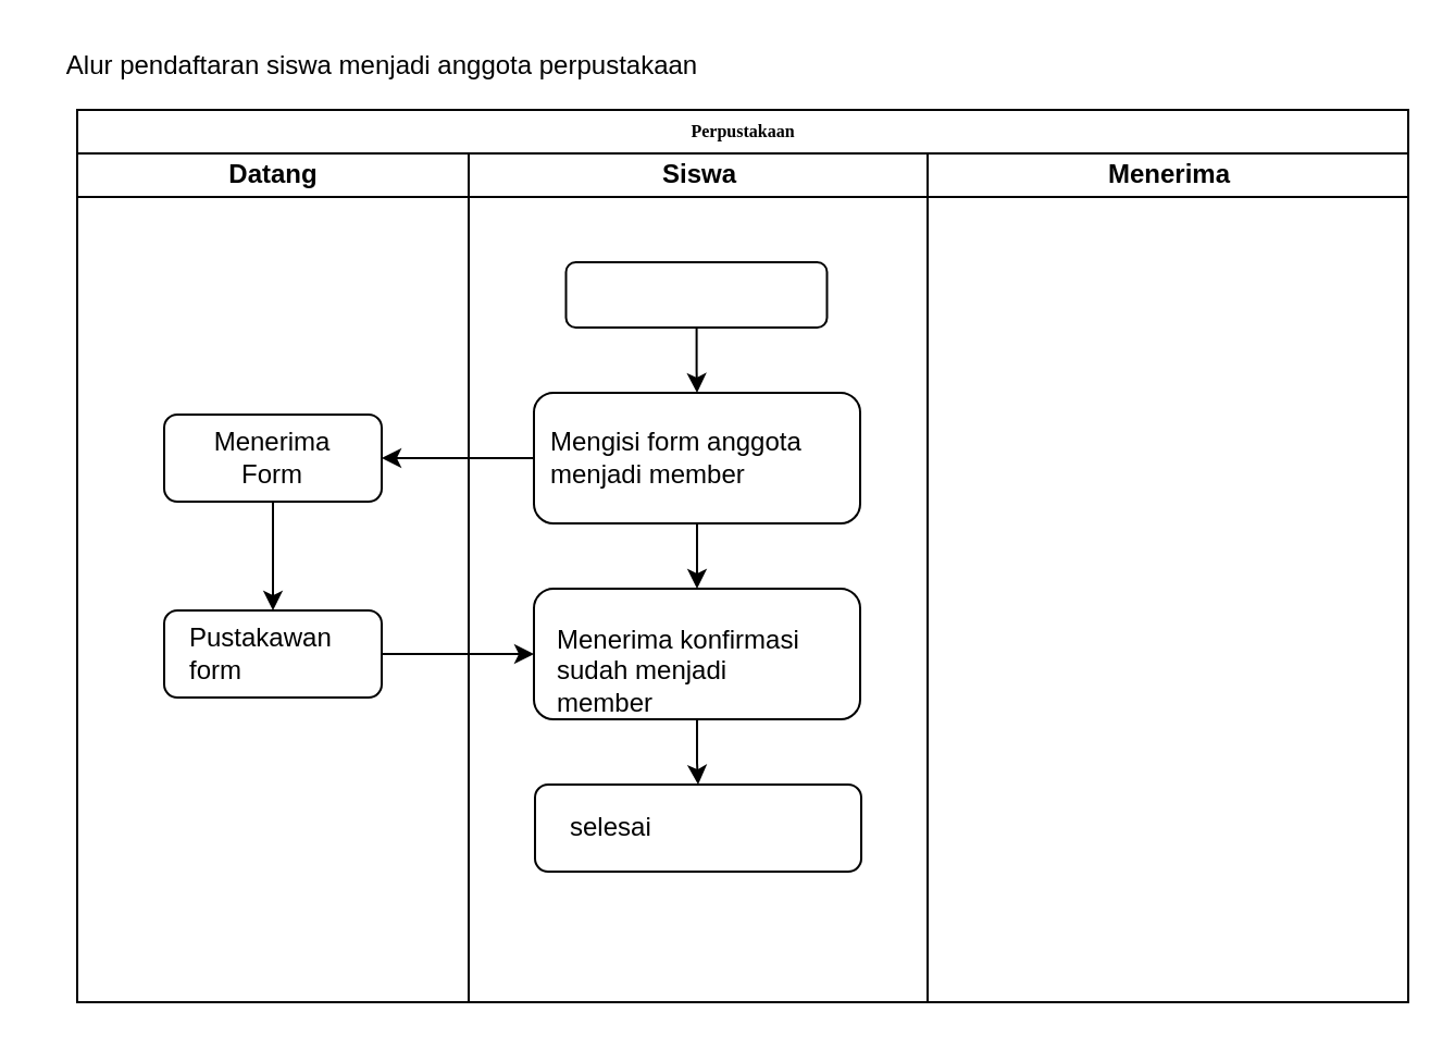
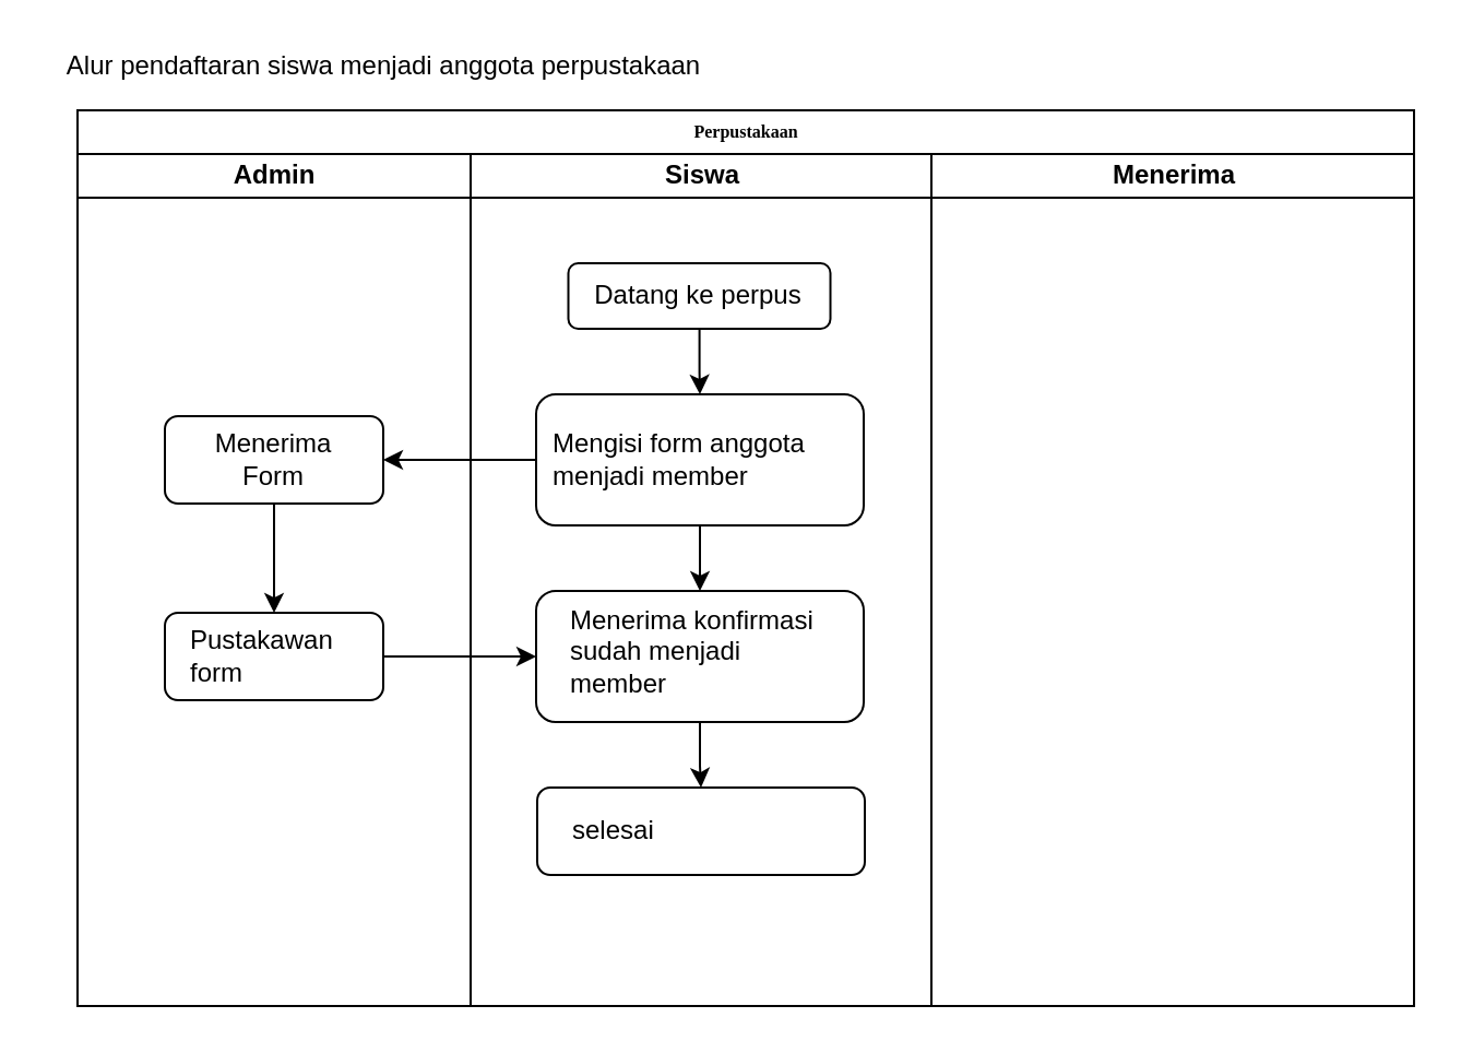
- <mxCell id="3" value="Datang" style="swimlane;html=1;startSize=20;" vertex="1" parent="2"><mxGeometry y="20" width="180" height="390" as="geometry" /></mxCell>
+ <mxCell id="3" value="Admin" style="swimlane;html=1;startSize=20;" vertex="1" parent="2"><mxGeometry y="20" width="180" height="390" as="geometry" /></mxCell>
+ <mxCell id="12" value="Datang ke perpus" style="text;html=1;strokeColor=none;fillColor=none;align=center;verticalAlign=middle;whiteSpace=wrap;rounded=0;" vertex="1" parent="10"><mxGeometry x="51.5" y="55" width="104.5" height="20" as="geometry" /></mxCell>
- <mxCell id="17" value="Menerima konfirmasi sudah menjadi member" style="text;html=1;strokeColor=none;fillColor=none;align=left;verticalAlign=middle;whiteSpace=wrap;rounded=0;" vertex="1" parent="10"><mxGeometry x="39" y="228" width="127" height="20" as="geometry" /></mxCell>
+ <mxCell id="17" value="Menerima konfirmasi sudah menjadi member" style="text;html=1;strokeColor=none;fillColor=none;align=left;verticalAlign=middle;whiteSpace=wrap;rounded=0;" vertex="1" parent="10"><mxGeometry x="44" y="218" width="127" height="20" as="geometry" /></mxCell>
